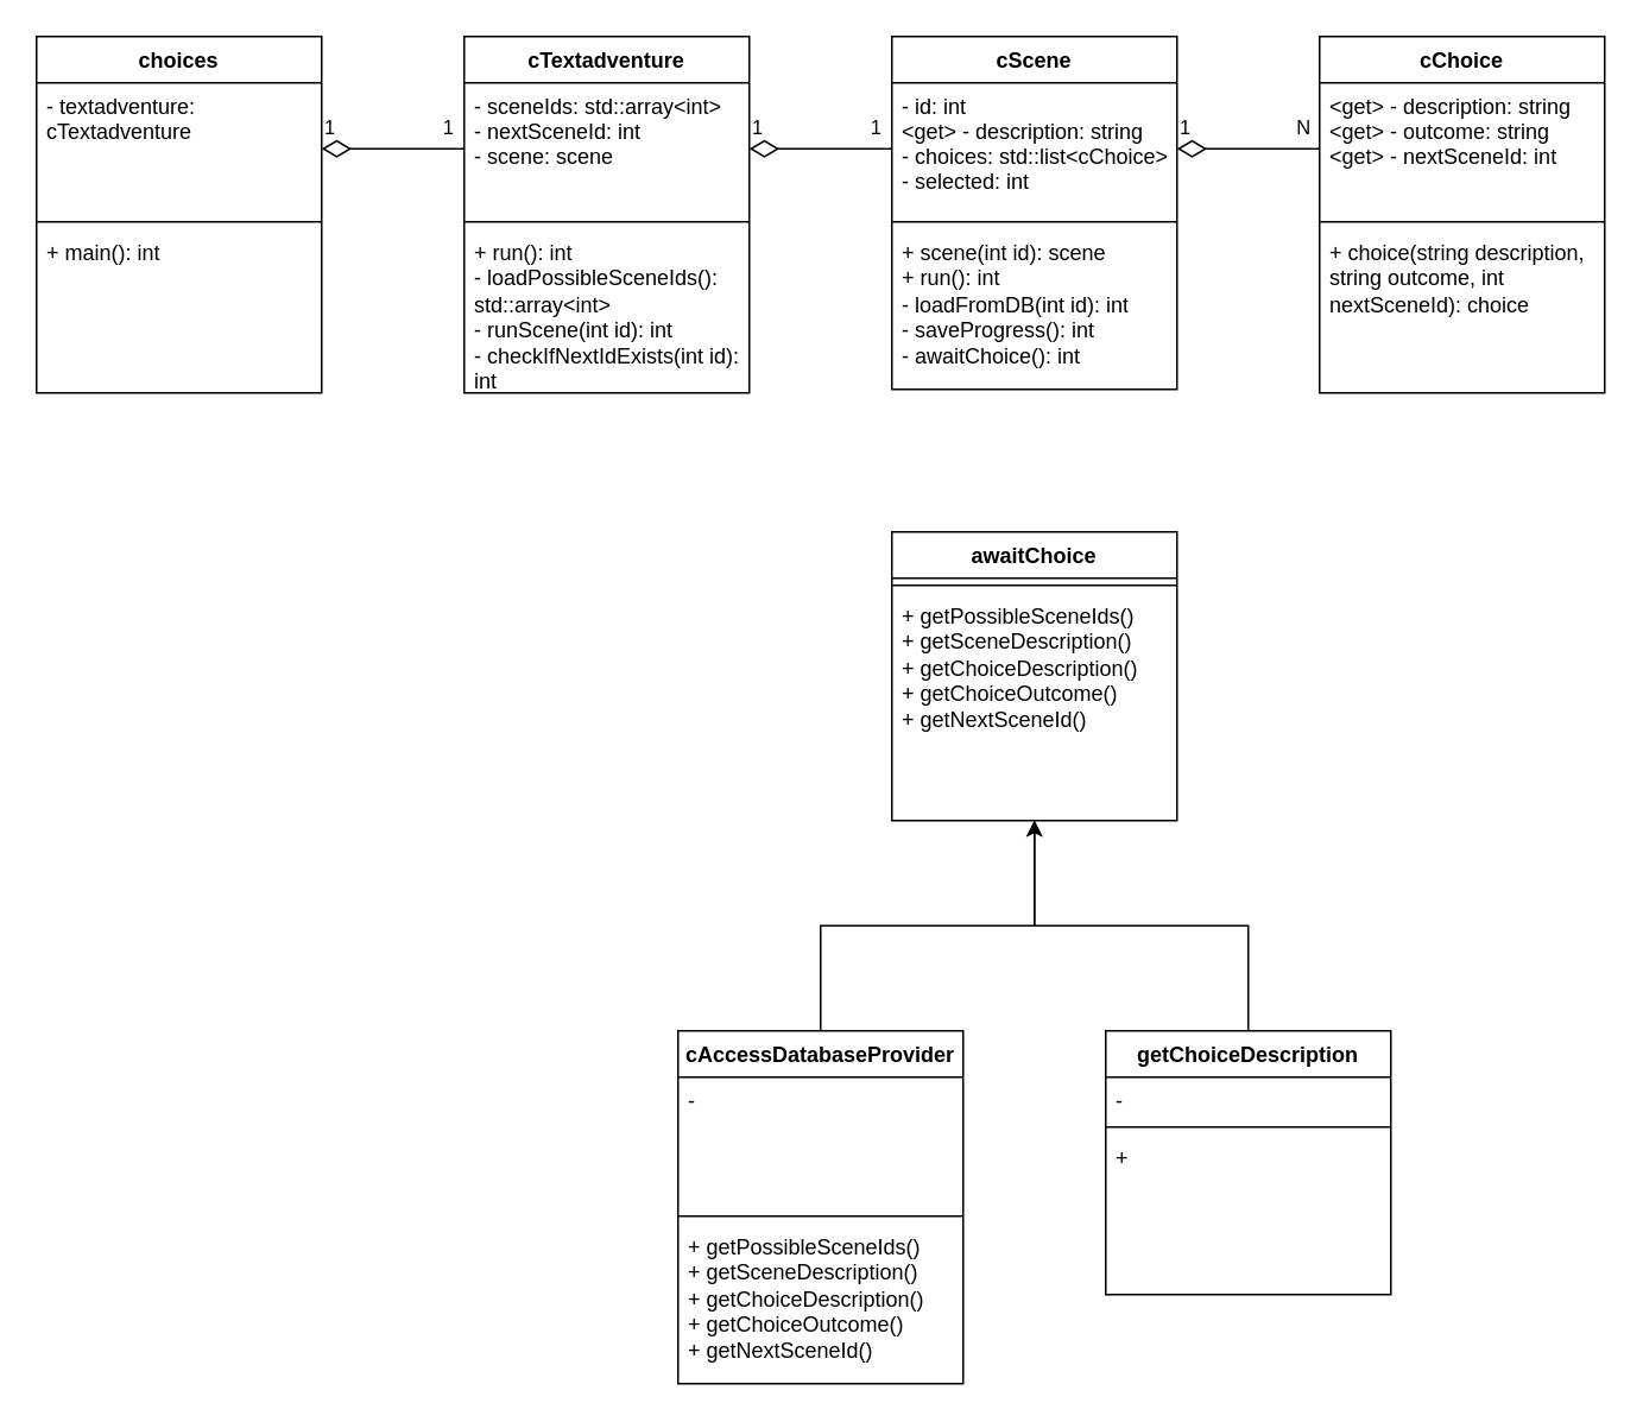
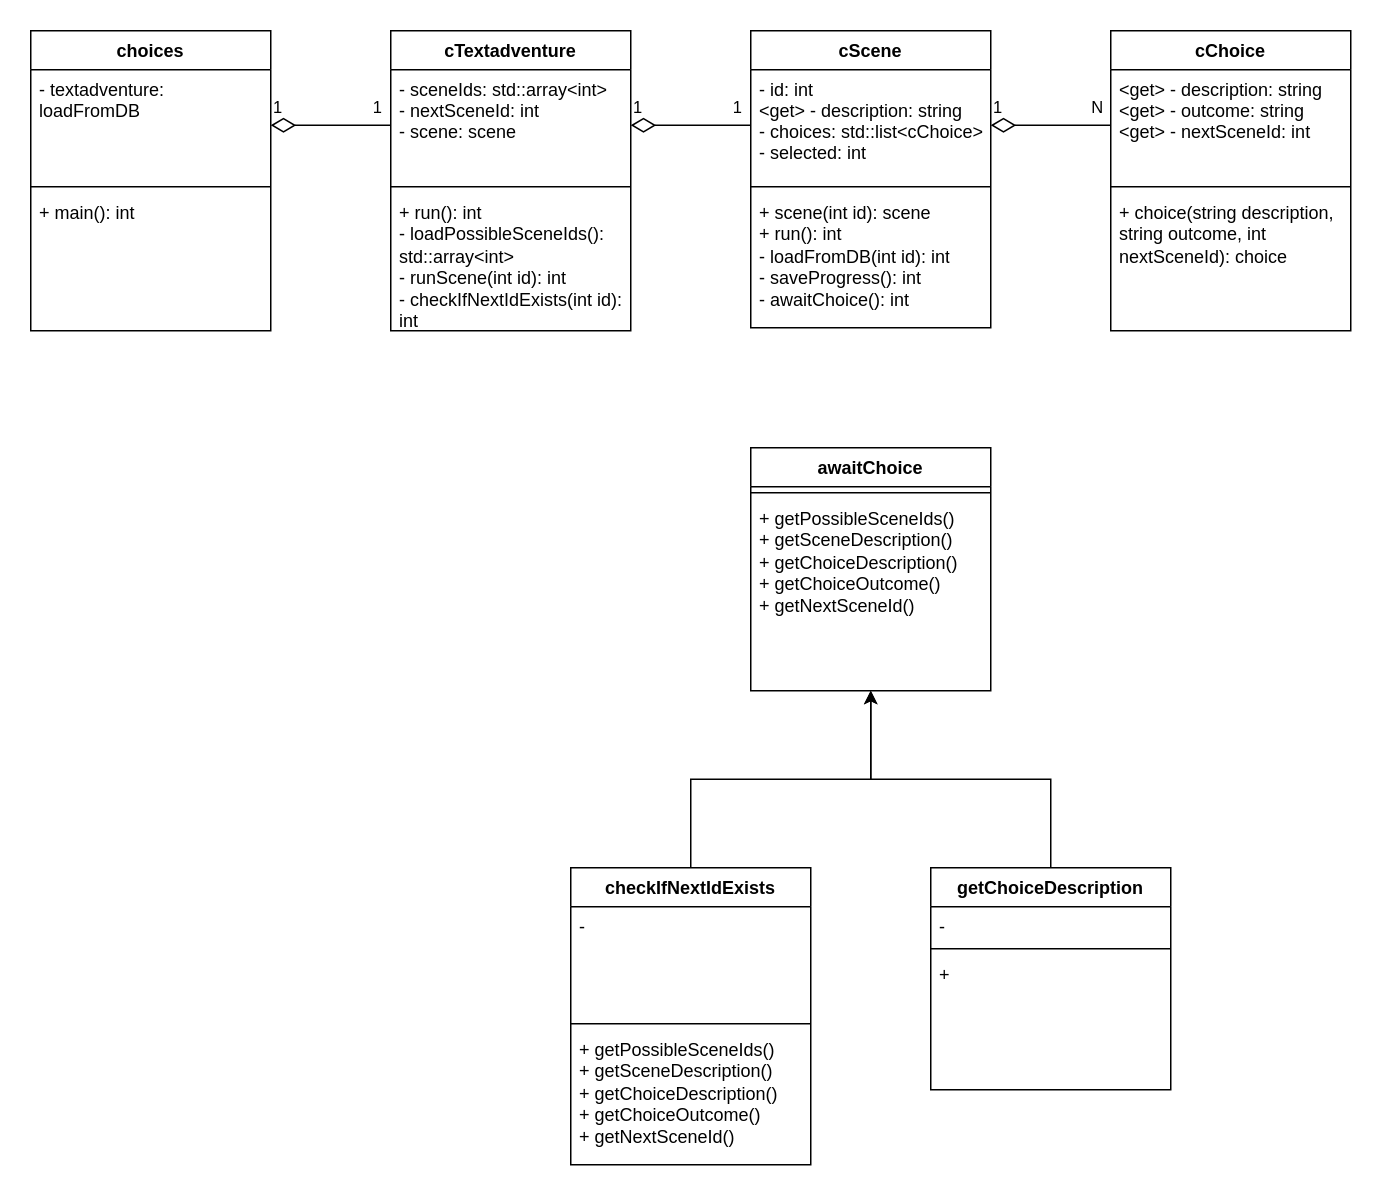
- <mxCell id="19" value="- textadventure: cTextadventure" style="text;strokeColor=none;fillColor=none;align=left;verticalAlign=top;spacingLeft=4;spacingRight=4;overflow=hidden;rotatable=0;points=[[0,0.5],[1,0.5]];portConstraint=eastwest;whiteSpace=wrap;" parent="18" vertex="1"><mxGeometry y="26" width="160" height="74" as="geometry" /></mxCell>
+ <mxCell id="19" value="- textadventure: loadFromDB" style="text;strokeColor=none;fillColor=none;align=left;verticalAlign=top;spacingLeft=4;spacingRight=4;overflow=hidden;rotatable=0;points=[[0,0.5],[1,0.5]];portConstraint=eastwest;whiteSpace=wrap;" parent="18" vertex="1"><mxGeometry y="26" width="160" height="74" as="geometry" /></mxCell>
- <mxCell id="33" value="cAccessDatabaseProvider" style="swimlane;fontStyle=1;align=center;verticalAlign=top;childLayout=stackLayout;horizontal=1;startSize=26;horizontalStack=0;resizeParent=1;resizeParentMax=0;resizeLast=0;collapsible=1;marginBottom=0;" vertex="1" parent="1"><mxGeometry x="380" y="578" width="160" height="198" as="geometry" /></mxCell>
+ <mxCell id="33" value="checkIfNextIdExists" style="swimlane;fontStyle=1;align=center;verticalAlign=top;childLayout=stackLayout;horizontal=1;startSize=26;horizontalStack=0;resizeParent=1;resizeParentMax=0;resizeLast=0;collapsible=1;marginBottom=0;" vertex="1" parent="1"><mxGeometry x="380" y="578" width="160" height="198" as="geometry" /></mxCell>
